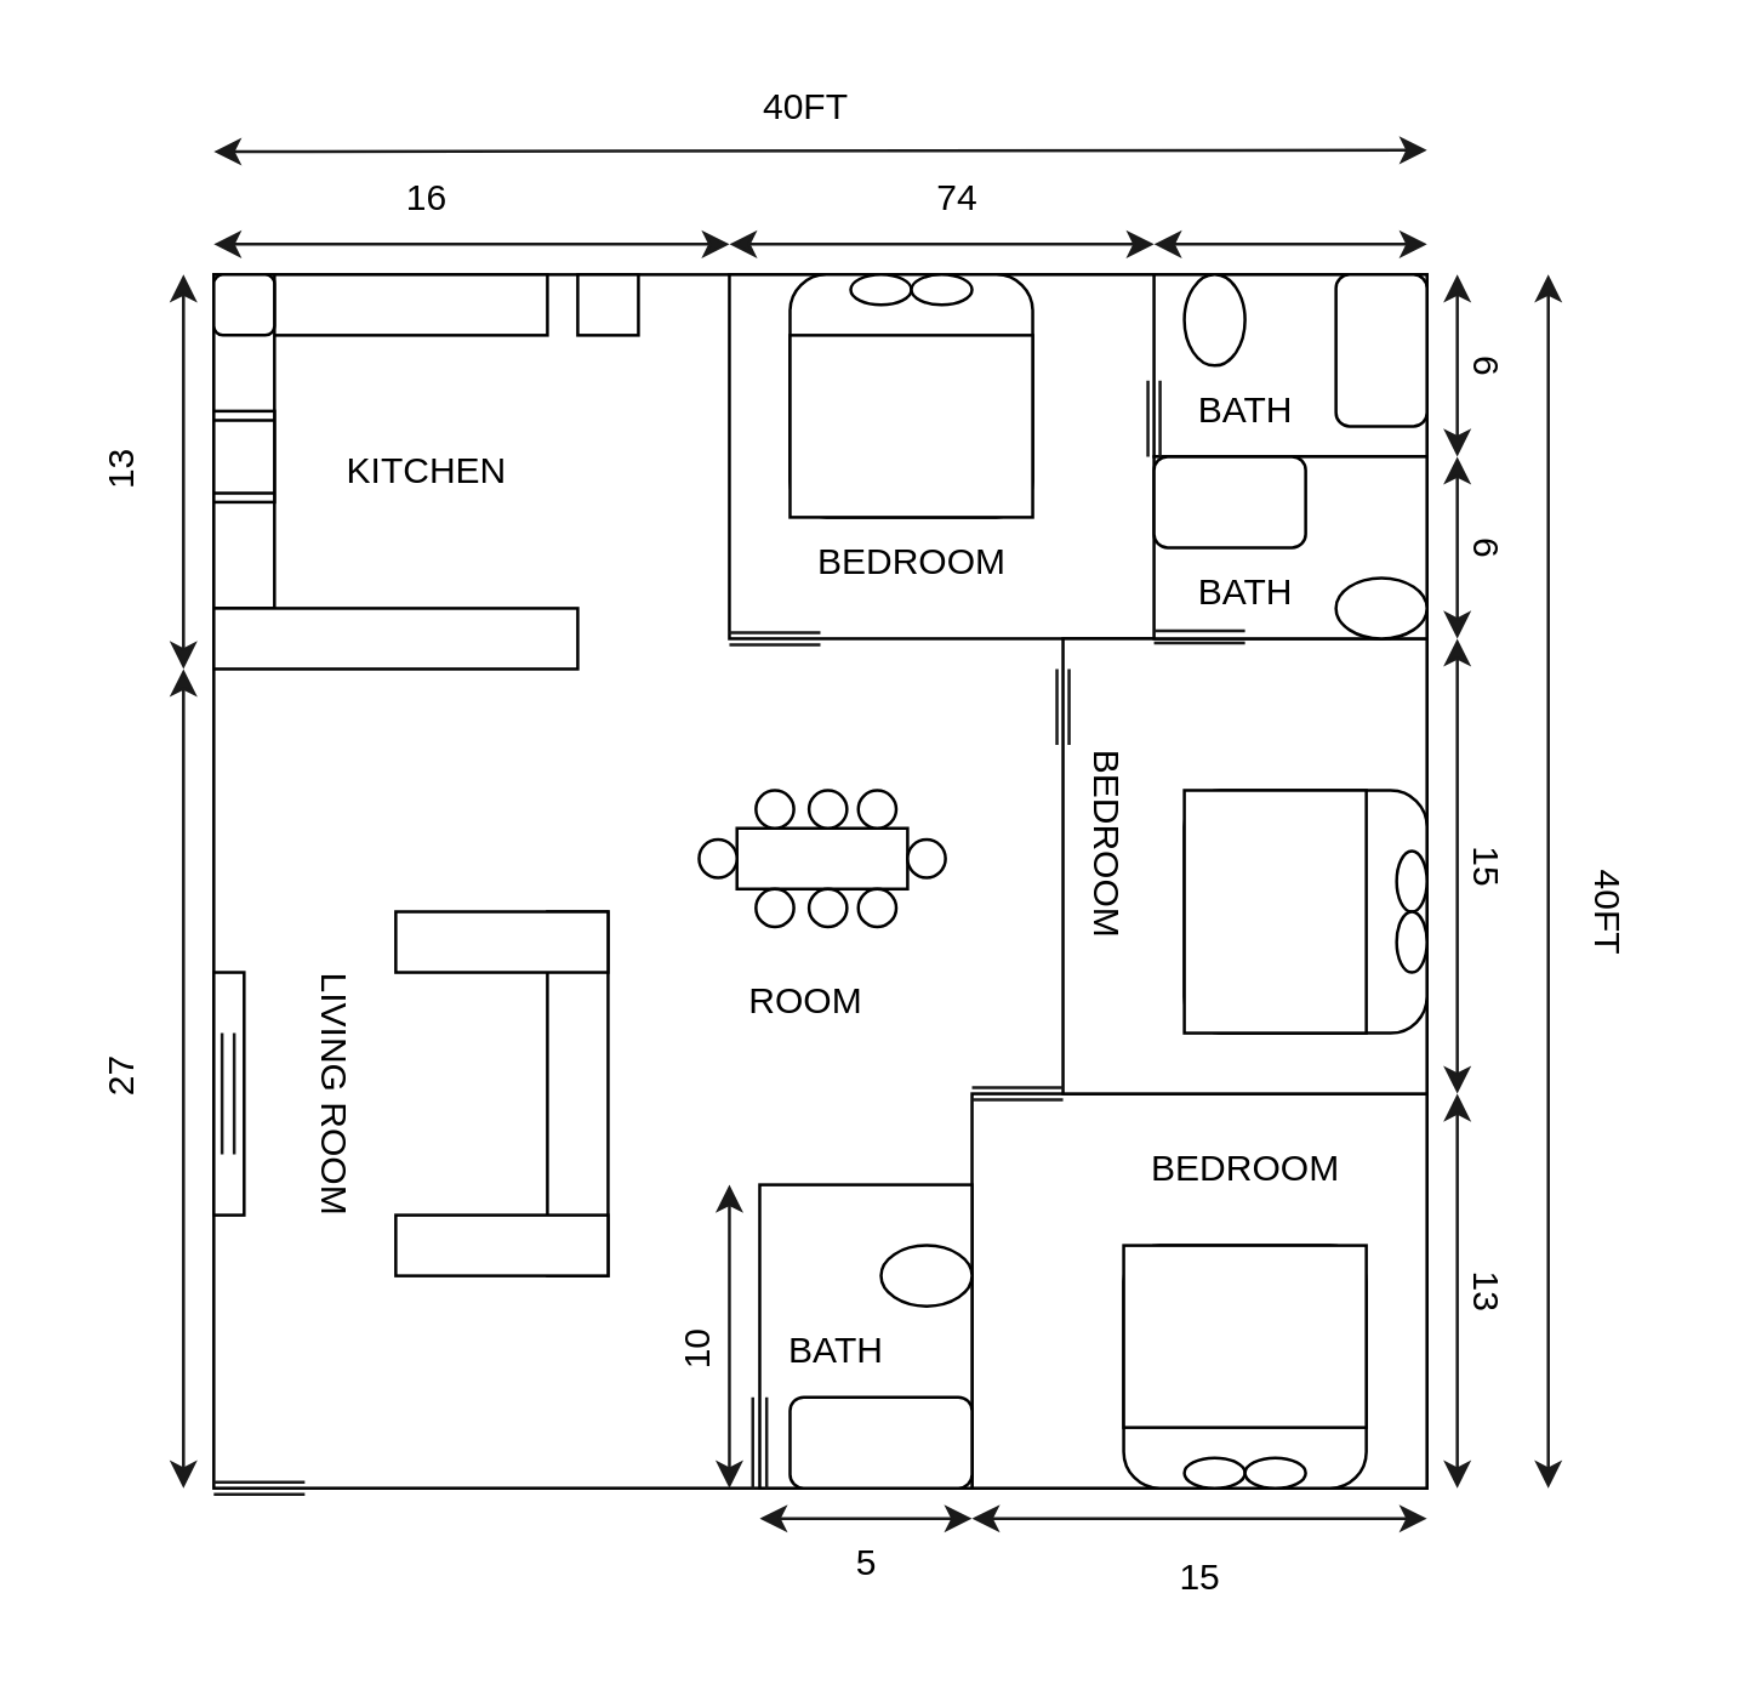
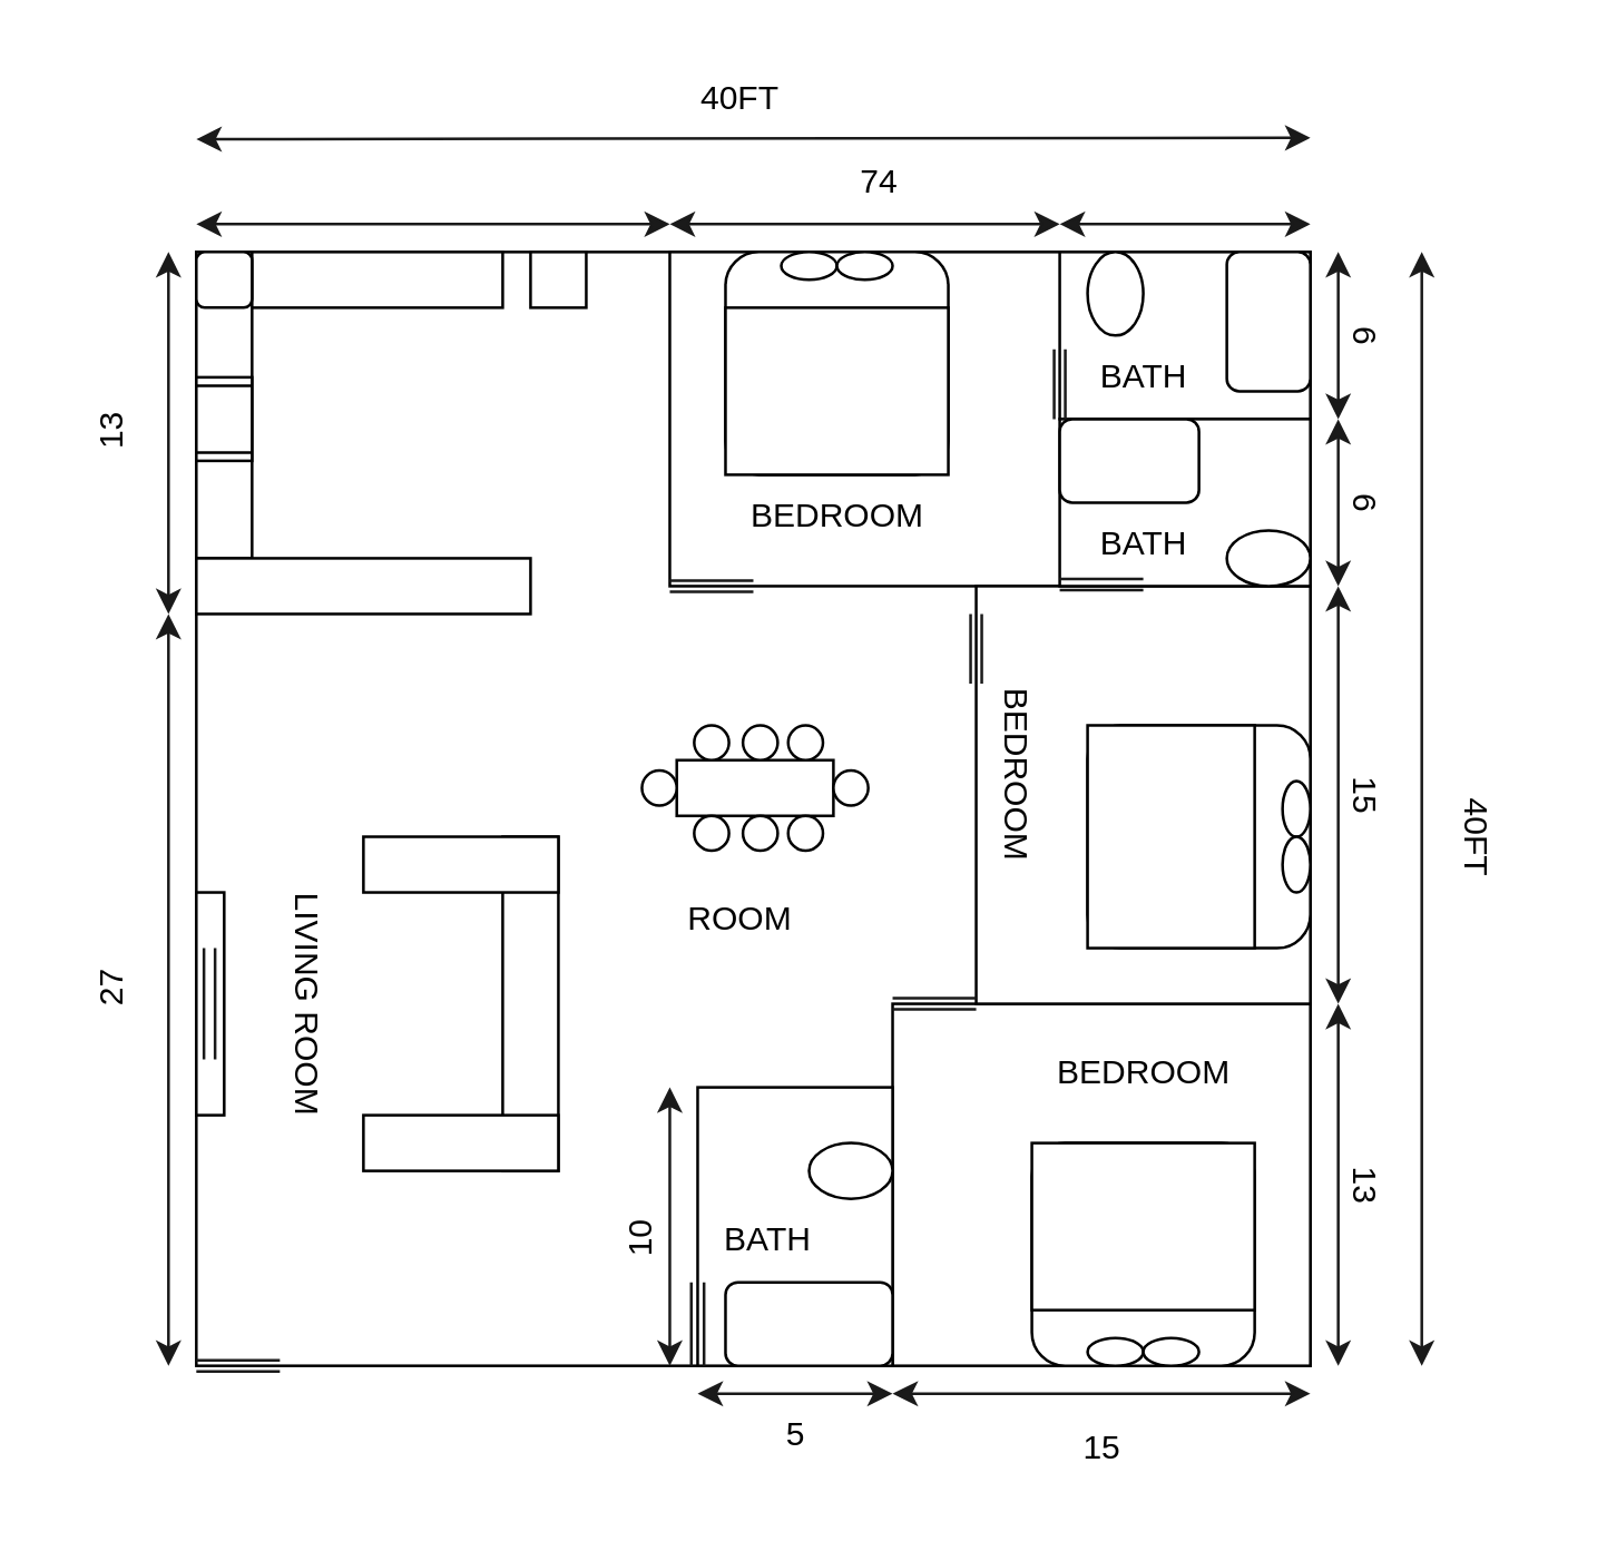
- <mxCell id="82" value="16" style="text;html=1;align=center;verticalAlign=middle;resizable=0;points=[];autosize=1;strokeColor=none;fillColor=none;" vertex="1" parent="1"><mxGeometry x="120" y="50" width="40" height="30" as="geometry" /></mxCell>
- <mxCell id="54" value="KITCHEN" style="text;html=1;align=center;verticalAlign=middle;resizable=0;points=[];autosize=1;strokeColor=none;fillColor=none;" vertex="1" parent="1"><mxGeometry x="100" y="140" width="80" height="30" as="geometry" /></mxCell>
